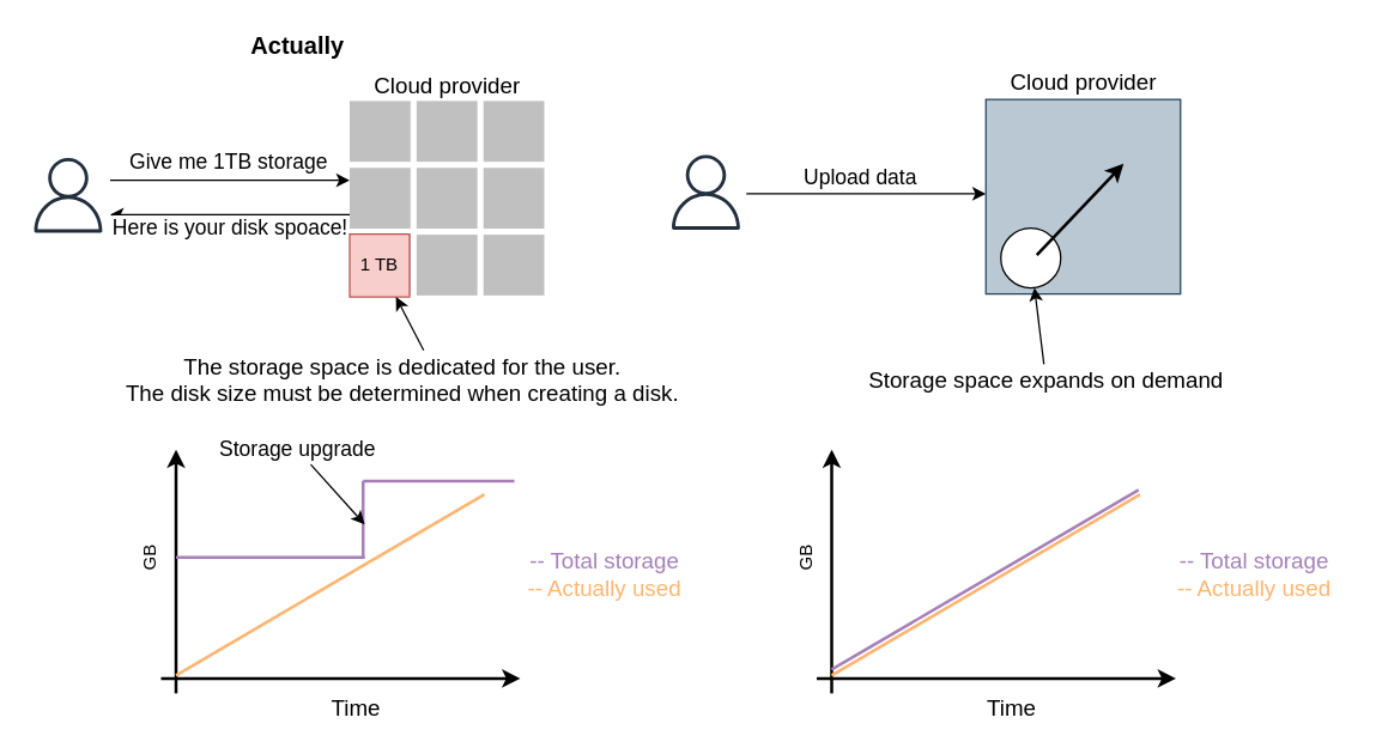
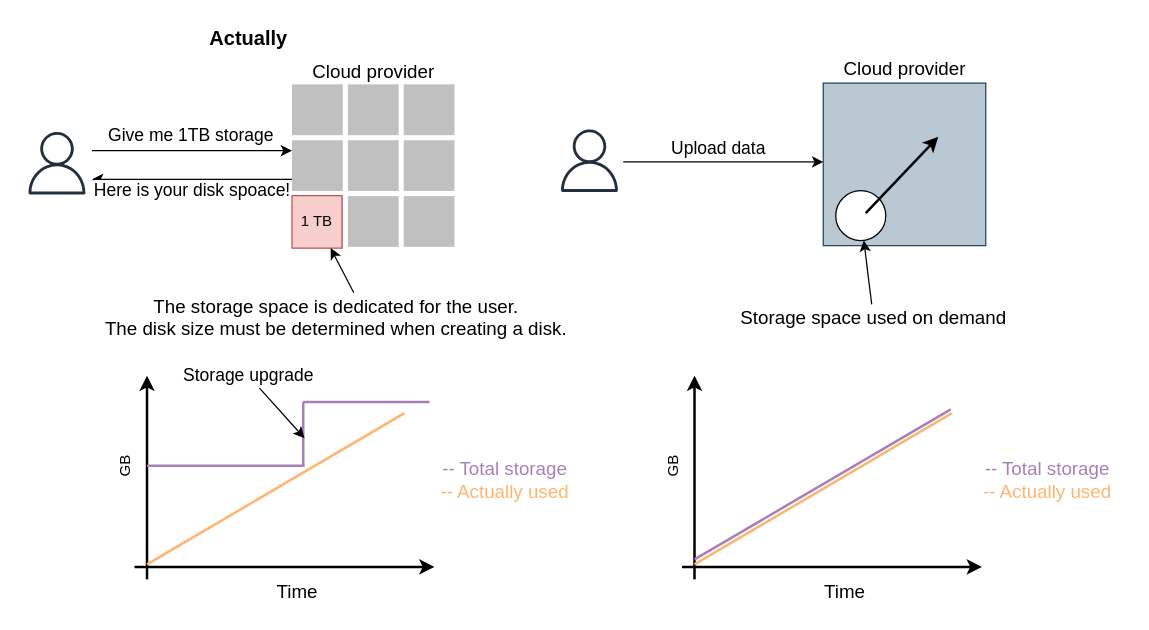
- <mxCell id="17" value="Storage space expands on demand" style="text;html=1;align=center;verticalAlign=middle;resizable=0;points=[];autosize=1;fontSize=15;" parent="1" vertex="1"><mxGeometry x="573" y="243" width="250" height="20" as="geometry" /></mxCell>
+ <mxCell id="17" value="Storage space used on demand" style="text;html=1;align=center;verticalAlign=middle;resizable=0;points=[];autosize=1;fontSize=15;" parent="1" vertex="1"><mxGeometry x="573" y="243" width="250" height="20" as="geometry" /></mxCell>
